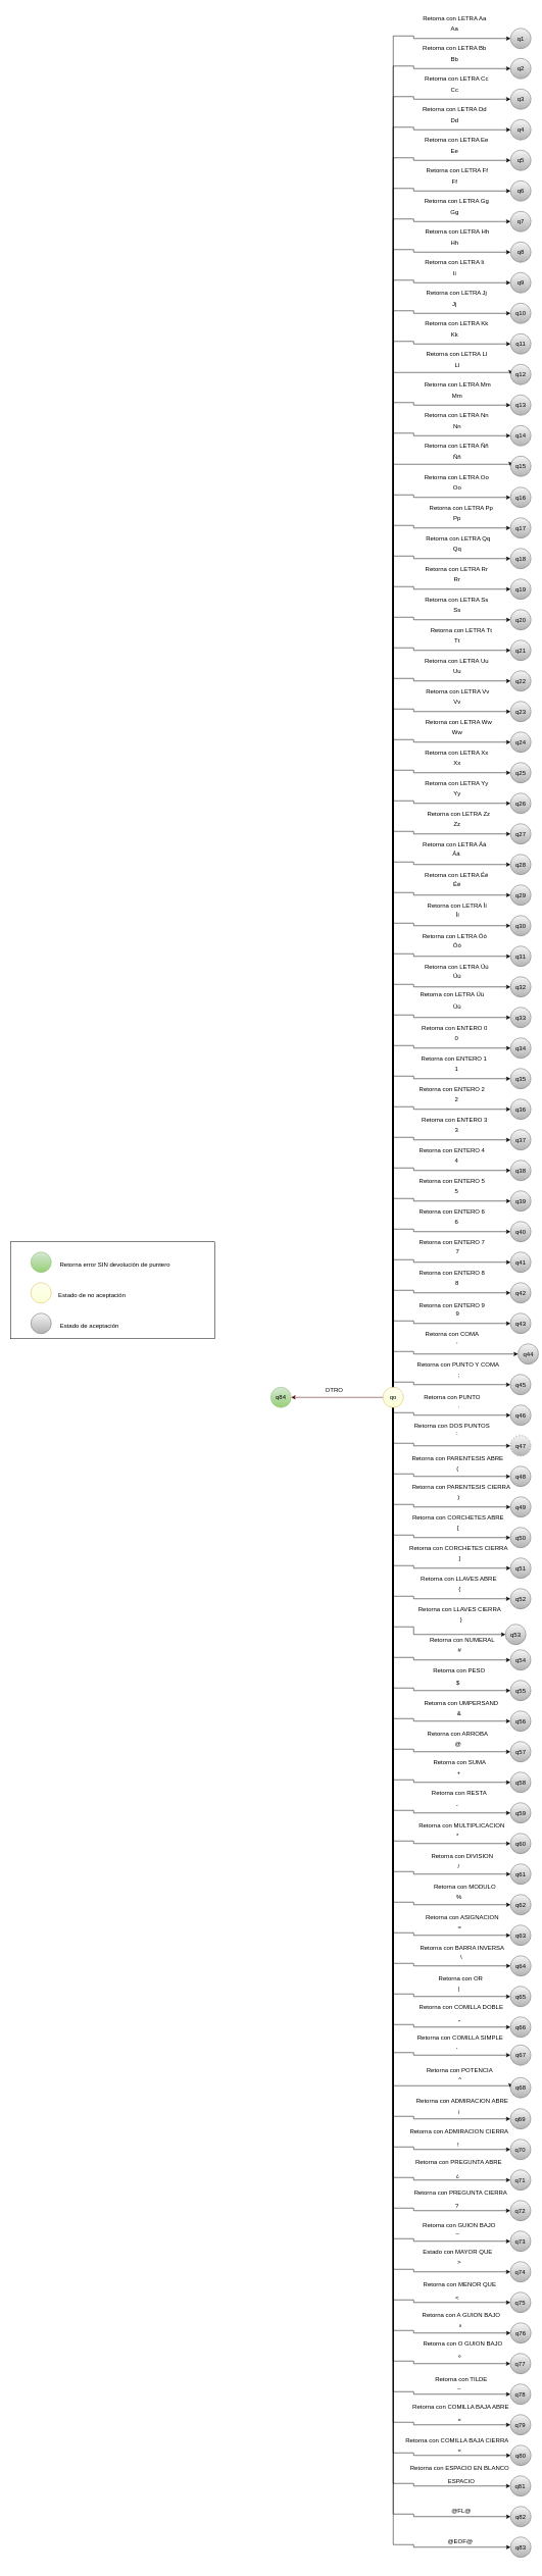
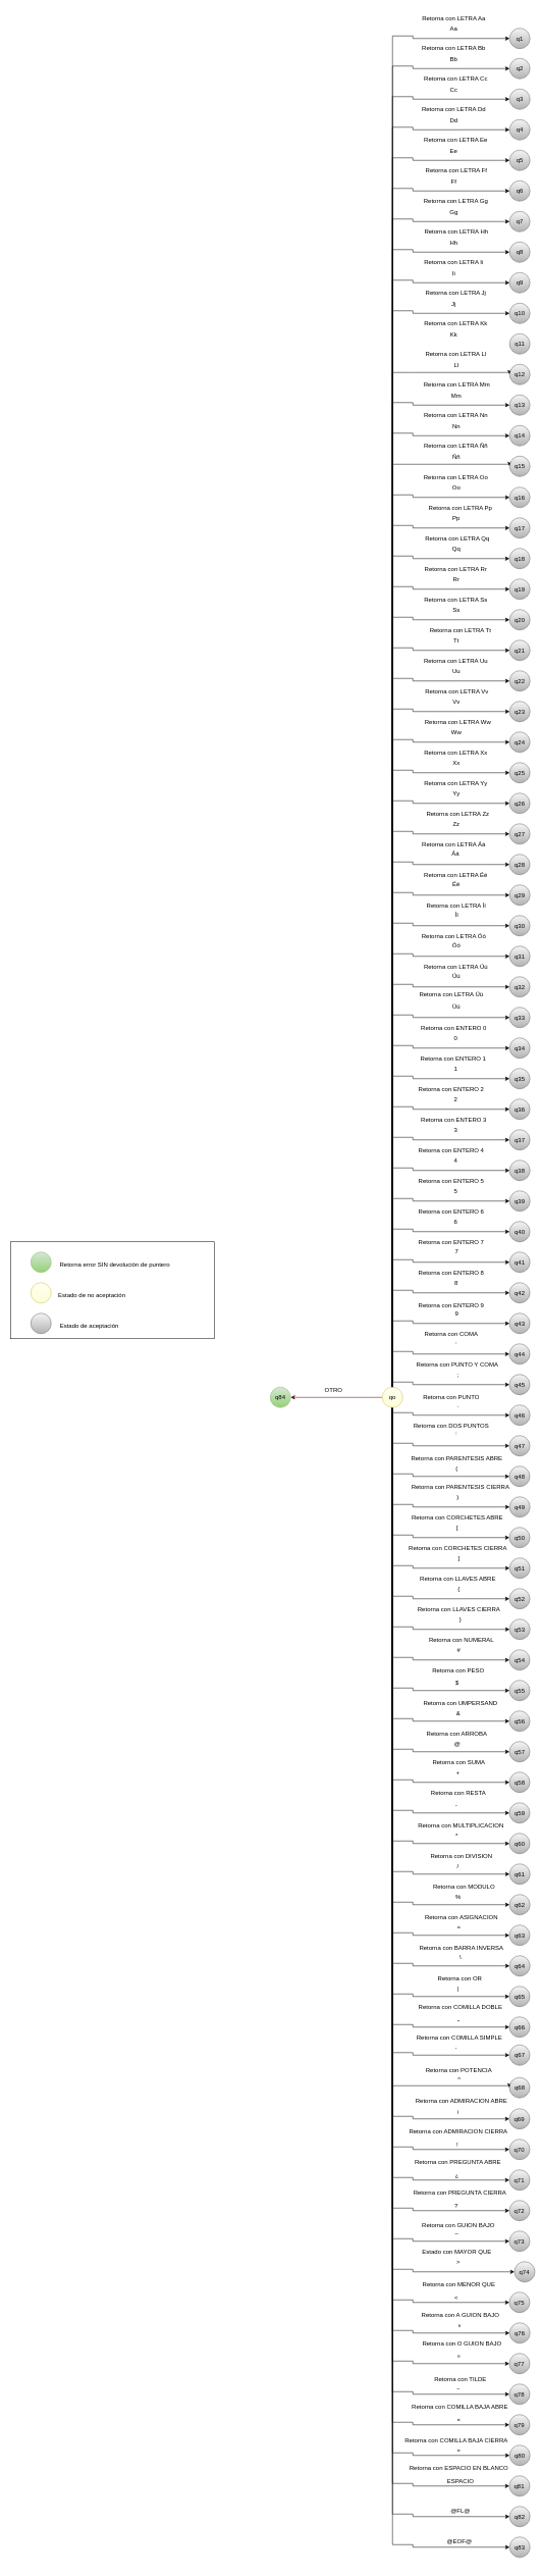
- <mxCell id="19" style="edgeStyle=orthogonalEdgeStyle;rounded=0;orthogonalLoop=1;jettySize=auto;html=1;entryX=0;entryY=0.5;entryDx=0;entryDy=0;" parent="1" source="93" target="110" edge="1"><mxGeometry relative="1" as="geometry"><Array as="points"><mxPoint x="810" y="669" /></Array></mxGeometry></mxCell>
- <mxCell id="137" value="q44" style="ellipse;whiteSpace=wrap;html=1;aspect=fixed;fillColor=#f5f5f5;strokeColor=#666666;gradientColor=#b3b3b3;" parent="1" vertex="1"><mxGeometry x="1014.57" y="2634.97" width="40" height="40" as="geometry" /></mxCell>
+ <mxCell id="137" value="q44" style="ellipse;whiteSpace=wrap;html=1;aspect=fixed;fillColor=#f5f5f5;strokeColor=#666666;gradientColor=#b3b3b3;" parent="1" vertex="1"><mxGeometry x="999.57" y="2634.97" width="40" height="40" as="geometry" /></mxCell>
- <mxCell id="144" value="q47" style="ellipse;whiteSpace=wrap;html=1;aspect=fixed;fillColor=#f5f5f5;strokeColor=#666666;gradientColor=#b3b3b3;dashed=1;" parent="1" vertex="1"><mxGeometry x="999.57" y="2814.97" width="40" height="40" as="geometry" /></mxCell>
+ <mxCell id="144" value="q47" style="ellipse;whiteSpace=wrap;html=1;aspect=fixed;fillColor=#f5f5f5;strokeColor=#666666;gradientColor=#b3b3b3;" parent="1" vertex="1"><mxGeometry x="999.57" y="2814.97" width="40" height="40" as="geometry" /></mxCell>
- <mxCell id="150" value="q53" style="ellipse;whiteSpace=wrap;html=1;aspect=fixed;fillColor=#f5f5f5;strokeColor=#666666;gradientColor=#b3b3b3;" parent="1" vertex="1"><mxGeometry x="989.9" y="3184.97" width="40" height="40" as="geometry" /></mxCell>
+ <mxCell id="150" value="q53" style="ellipse;whiteSpace=wrap;html=1;aspect=fixed;fillColor=#f5f5f5;strokeColor=#666666;gradientColor=#b3b3b3;" parent="1" vertex="1"><mxGeometry x="999.9" y="3174.97" width="40" height="40" as="geometry" /></mxCell>
- <mxCell id="169" value="q74" style="ellipse;whiteSpace=wrap;html=1;aspect=fixed;fillColor=#f5f5f5;strokeColor=#666666;gradientColor=#b3b3b3;" parent="1" vertex="1"><mxGeometry x="999.48" y="4434.97" width="40" height="40" as="geometry" /></mxCell>
+ <mxCell id="169" value="q74" style="ellipse;whiteSpace=wrap;html=1;aspect=fixed;fillColor=#f5f5f5;strokeColor=#666666;gradientColor=#b3b3b3;" parent="1" vertex="1"><mxGeometry x="1009.48" y="4434.97" width="40" height="40" as="geometry" /></mxCell>
